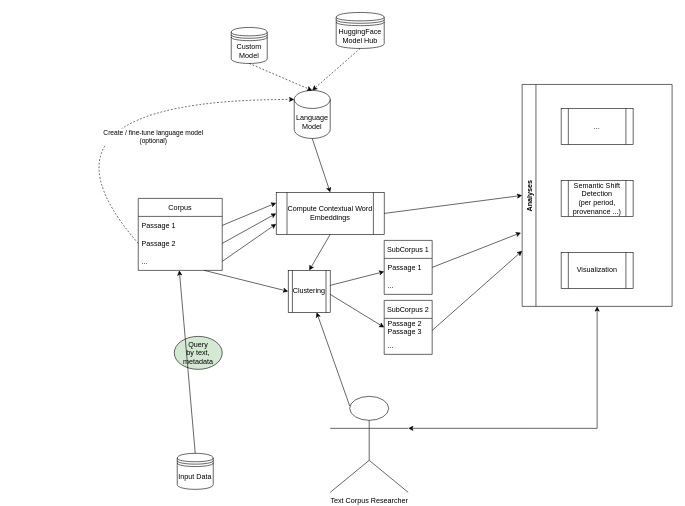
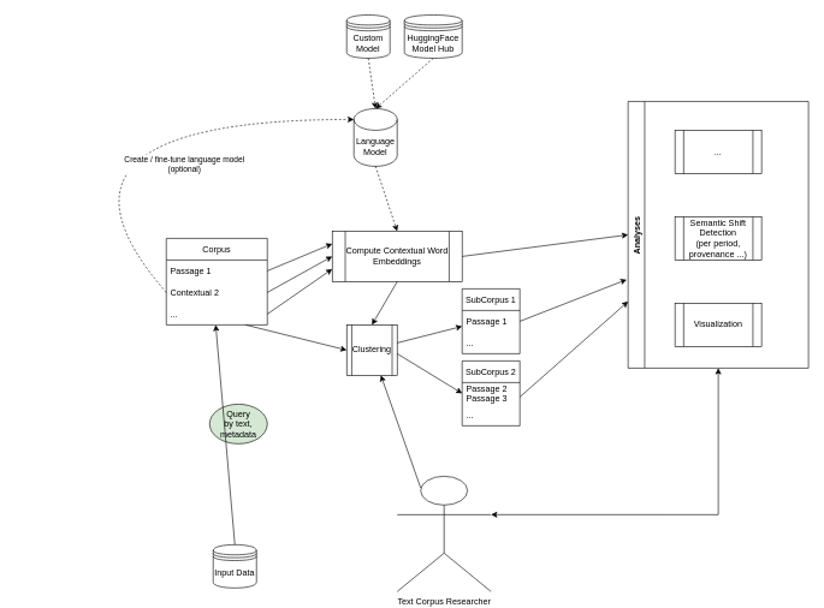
- <mxCell id="27" value="Custom Model" style="shape=datastore;whiteSpace=wrap;html=1;" parent="1" vertex="1"><mxGeometry x="385" y="45" width="60" height="60" as="geometry" /></mxCell>
+ <mxCell id="27" value="Custom Model" style="shape=datastore;whiteSpace=wrap;html=1;" parent="1" vertex="1"><mxGeometry x="480" y="20" width="60" height="60" as="geometry" /></mxCell>
- <mxCell id="21" value="" style="endArrow=classic;html=1;rounded=0;exitX=0.5;exitY=1;exitDx=0;exitDy=0;exitPerimeter=0;entryX=0.5;entryY=0;entryDx=0;entryDy=0;" parent="1" source="20" target="7" edge="1"><mxGeometry width="50" height="50" relative="1" as="geometry"><mxPoint x="330" y="370" as="sourcePoint" /><mxPoint x="380" y="320" as="targetPoint" /></mxGeometry></mxCell>
+ <mxCell id="21" value="" style="endArrow=classic;html=1;rounded=0;exitX=0.5;exitY=1;exitDx=0;exitDy=0;exitPerimeter=0;entryX=0.5;entryY=0;entryDx=0;entryDy=0;dashed=1;" parent="1" source="20" target="7" edge="1"><mxGeometry width="50" height="50" relative="1" as="geometry"><mxPoint x="330" y="370" as="sourcePoint" /><mxPoint x="380" y="320" as="targetPoint" /></mxGeometry></mxCell>
- <mxCell id="4" value="Passage 2" style="text;strokeColor=none;fillColor=none;align=left;verticalAlign=middle;spacingLeft=4;spacingRight=4;overflow=hidden;points=[[0,0.5],[1,0.5]];portConstraint=eastwest;rotatable=0;" parent="2" vertex="1"><mxGeometry y="60" width="140" height="30" as="geometry" /></mxCell>
+ <mxCell id="4" value="Contextual 2" style="text;strokeColor=none;fillColor=none;align=left;verticalAlign=middle;spacingLeft=4;spacingRight=4;overflow=hidden;points=[[0,0.5],[1,0.5]];portConstraint=eastwest;rotatable=0;" parent="2" vertex="1"><mxGeometry y="60" width="140" height="30" as="geometry" /></mxCell>
